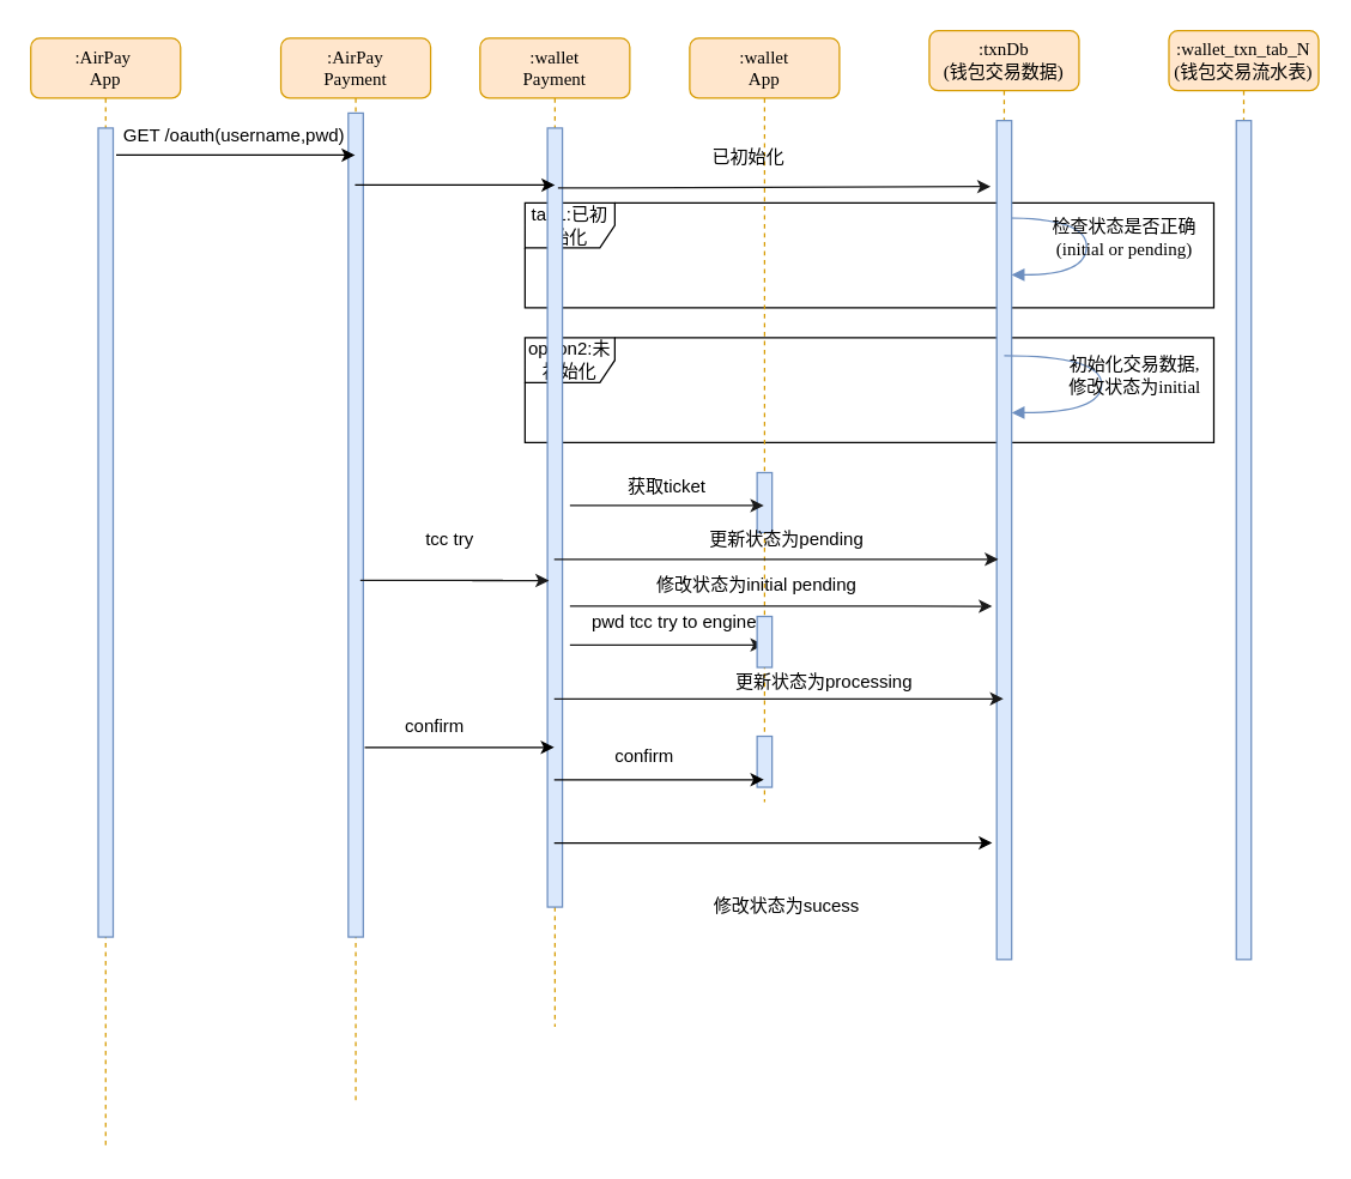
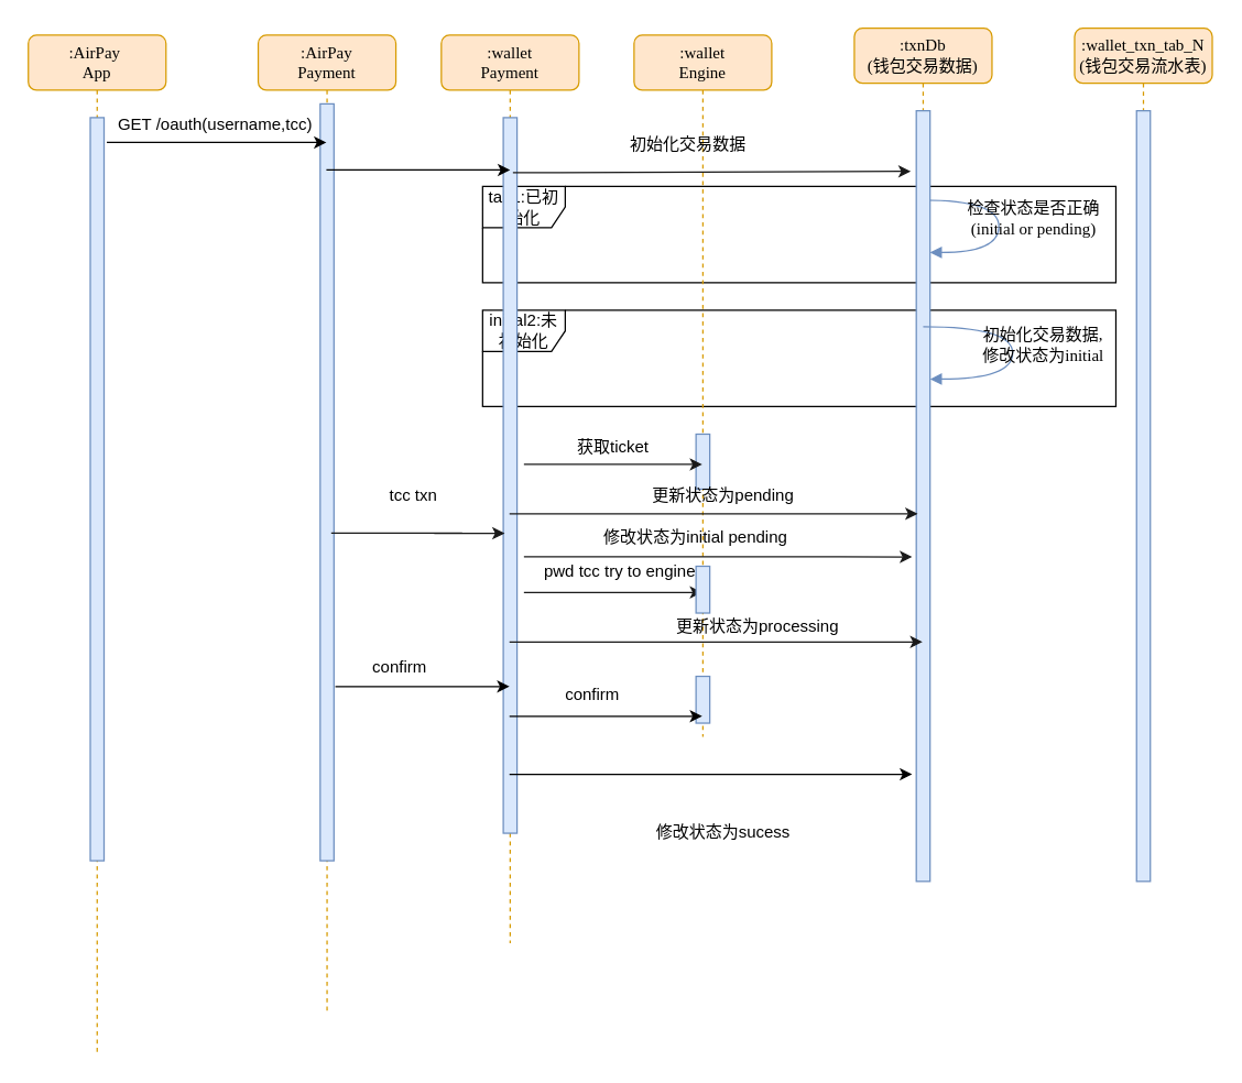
- <mxCell id="8" value=":wallet&lt;br&gt;App" style="shape=umlLifeline;perimeter=lifelinePerimeter;whiteSpace=wrap;html=1;container=1;collapsible=0;recursiveResize=0;outlineConnect=0;rounded=1;shadow=0;comic=0;labelBackgroundColor=none;strokeWidth=1;fontFamily=Verdana;fontSize=12;align=center;fillColor=#ffe6cc;strokeColor=#d79b00;" parent="1" vertex="1"><mxGeometry x="460" y="25" width="100" height="510" as="geometry" /></mxCell>
+ <mxCell id="8" value=":wallet&lt;br&gt;Engine" style="shape=umlLifeline;perimeter=lifelinePerimeter;whiteSpace=wrap;html=1;container=1;collapsible=0;recursiveResize=0;outlineConnect=0;rounded=1;shadow=0;comic=0;labelBackgroundColor=none;strokeWidth=1;fontFamily=Verdana;fontSize=12;align=center;fillColor=#ffe6cc;strokeColor=#d79b00;" parent="1" vertex="1"><mxGeometry x="460" y="25" width="100" height="510" as="geometry" /></mxCell>
- <mxCell id="14" value="GET /oauth(username,pwd)" style="text;html=1;strokeColor=none;fillColor=none;align=center;verticalAlign=middle;whiteSpace=wrap;rounded=0;" parent="1" vertex="1"><mxGeometry x="72" y="80" width="168" height="20" as="geometry" /></mxCell>
+ <mxCell id="14" value="GET /oauth(username,tcc)" style="text;html=1;strokeColor=none;fillColor=none;align=center;verticalAlign=middle;whiteSpace=wrap;rounded=0;" parent="1" vertex="1"><mxGeometry x="72" y="80" width="168" height="20" as="geometry" /></mxCell>
- <mxCell id="17" value="已初始化" style="text;html=1;strokeColor=none;fillColor=none;align=center;verticalAlign=middle;whiteSpace=wrap;rounded=0;" parent="1" vertex="1"><mxGeometry x="439" y="95" width="121" height="20" as="geometry" /></mxCell>
+ <mxCell id="17" value="初始化交易数据" style="text;html=1;strokeColor=none;fillColor=none;align=center;verticalAlign=middle;whiteSpace=wrap;rounded=0;" parent="1" vertex="1"><mxGeometry x="439" y="95" width="121" height="20" as="geometry" /></mxCell>
- <mxCell id="2" value="option2:未初始化" style="shape=umlFrame;whiteSpace=wrap;html=1;gradientColor=none;" parent="1" vertex="1"><mxGeometry x="350" y="225" width="460" height="70" as="geometry" /></mxCell>
+ <mxCell id="2" value="initial2:未初始化" style="shape=umlFrame;whiteSpace=wrap;html=1;gradientColor=none;" parent="1" vertex="1"><mxGeometry x="350" y="225" width="460" height="70" as="geometry" /></mxCell>
- <mxCell id="25" value="tcc try" style="text;html=1;strokeColor=none;fillColor=none;align=center;verticalAlign=middle;whiteSpace=wrap;rounded=0;" parent="1" vertex="1"><mxGeometry x="280" y="350" width="40" height="20" as="geometry" /></mxCell>
+ <mxCell id="25" value="tcc txn" style="text;html=1;strokeColor=none;fillColor=none;align=center;verticalAlign=middle;whiteSpace=wrap;rounded=0;" parent="1" vertex="1"><mxGeometry x="280" y="350" width="40" height="20" as="geometry" /></mxCell>
